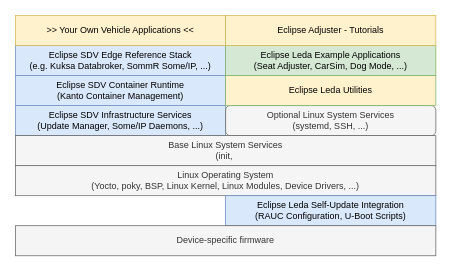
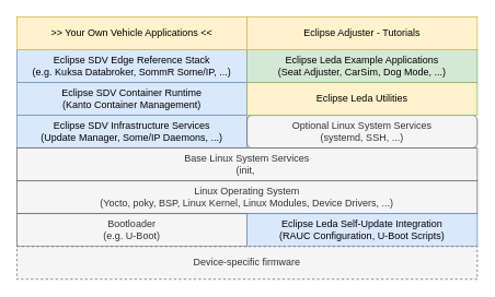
+ <mxCell id="5" value="Bootloader&lt;br&gt;(e.g. U-Boot)" style="rounded=0;whiteSpace=wrap;html=1;fillColor=#f5f5f5;fontColor=#333333;strokeColor=#666666;" vertex="1" parent="1"><mxGeometry x="20" y="260" width="280" height="40" as="geometry" /></mxCell>
- <mxCell id="7" value="Device-specific firmware" style="rounded=0;whiteSpace=wrap;html=1;fillColor=#f5f5f5;fontColor=#333333;strokeColor=#666666;" vertex="1" parent="1"><mxGeometry x="20" y="300" width="560" height="40" as="geometry" /></mxCell>
+ <mxCell id="7" value="Device-specific firmware" style="rounded=0;whiteSpace=wrap;html=1;fillColor=#f5f5f5;fontColor=#333333;strokeColor=#666666;dashed=1;" vertex="1" parent="1"><mxGeometry x="20" y="300" width="560" height="40" as="geometry" /></mxCell>
